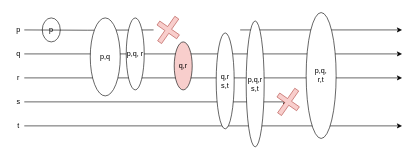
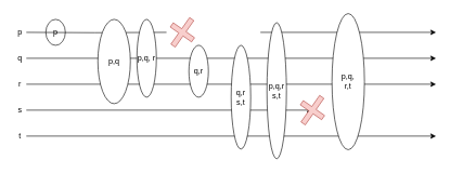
- <mxCell id="13" value="q,r" style="ellipse;whiteSpace=wrap;html=1;fillColor=#f8cecc;" vertex="1" parent="1"><mxGeometry x="290" y="69" width="30" height="80" as="geometry" /></mxCell>
+ <mxCell id="13" value="q,r" style="ellipse;whiteSpace=wrap;html=1;" vertex="1" parent="1"><mxGeometry x="290" y="69" width="30" height="80" as="geometry" /></mxCell>
- <mxCell id="14" value="q,r&lt;br&gt;s,t" style="ellipse;whiteSpace=wrap;html=1;" vertex="1" parent="1"><mxGeometry x="360" y="54" width="30" height="160" as="geometry" /></mxCell>
+ <mxCell id="14" value="q,r&lt;br&gt;s,t" style="ellipse;whiteSpace=wrap;html=1;" vertex="1" parent="1"><mxGeometry x="355" y="69" width="30" height="160" as="geometry" /></mxCell>
